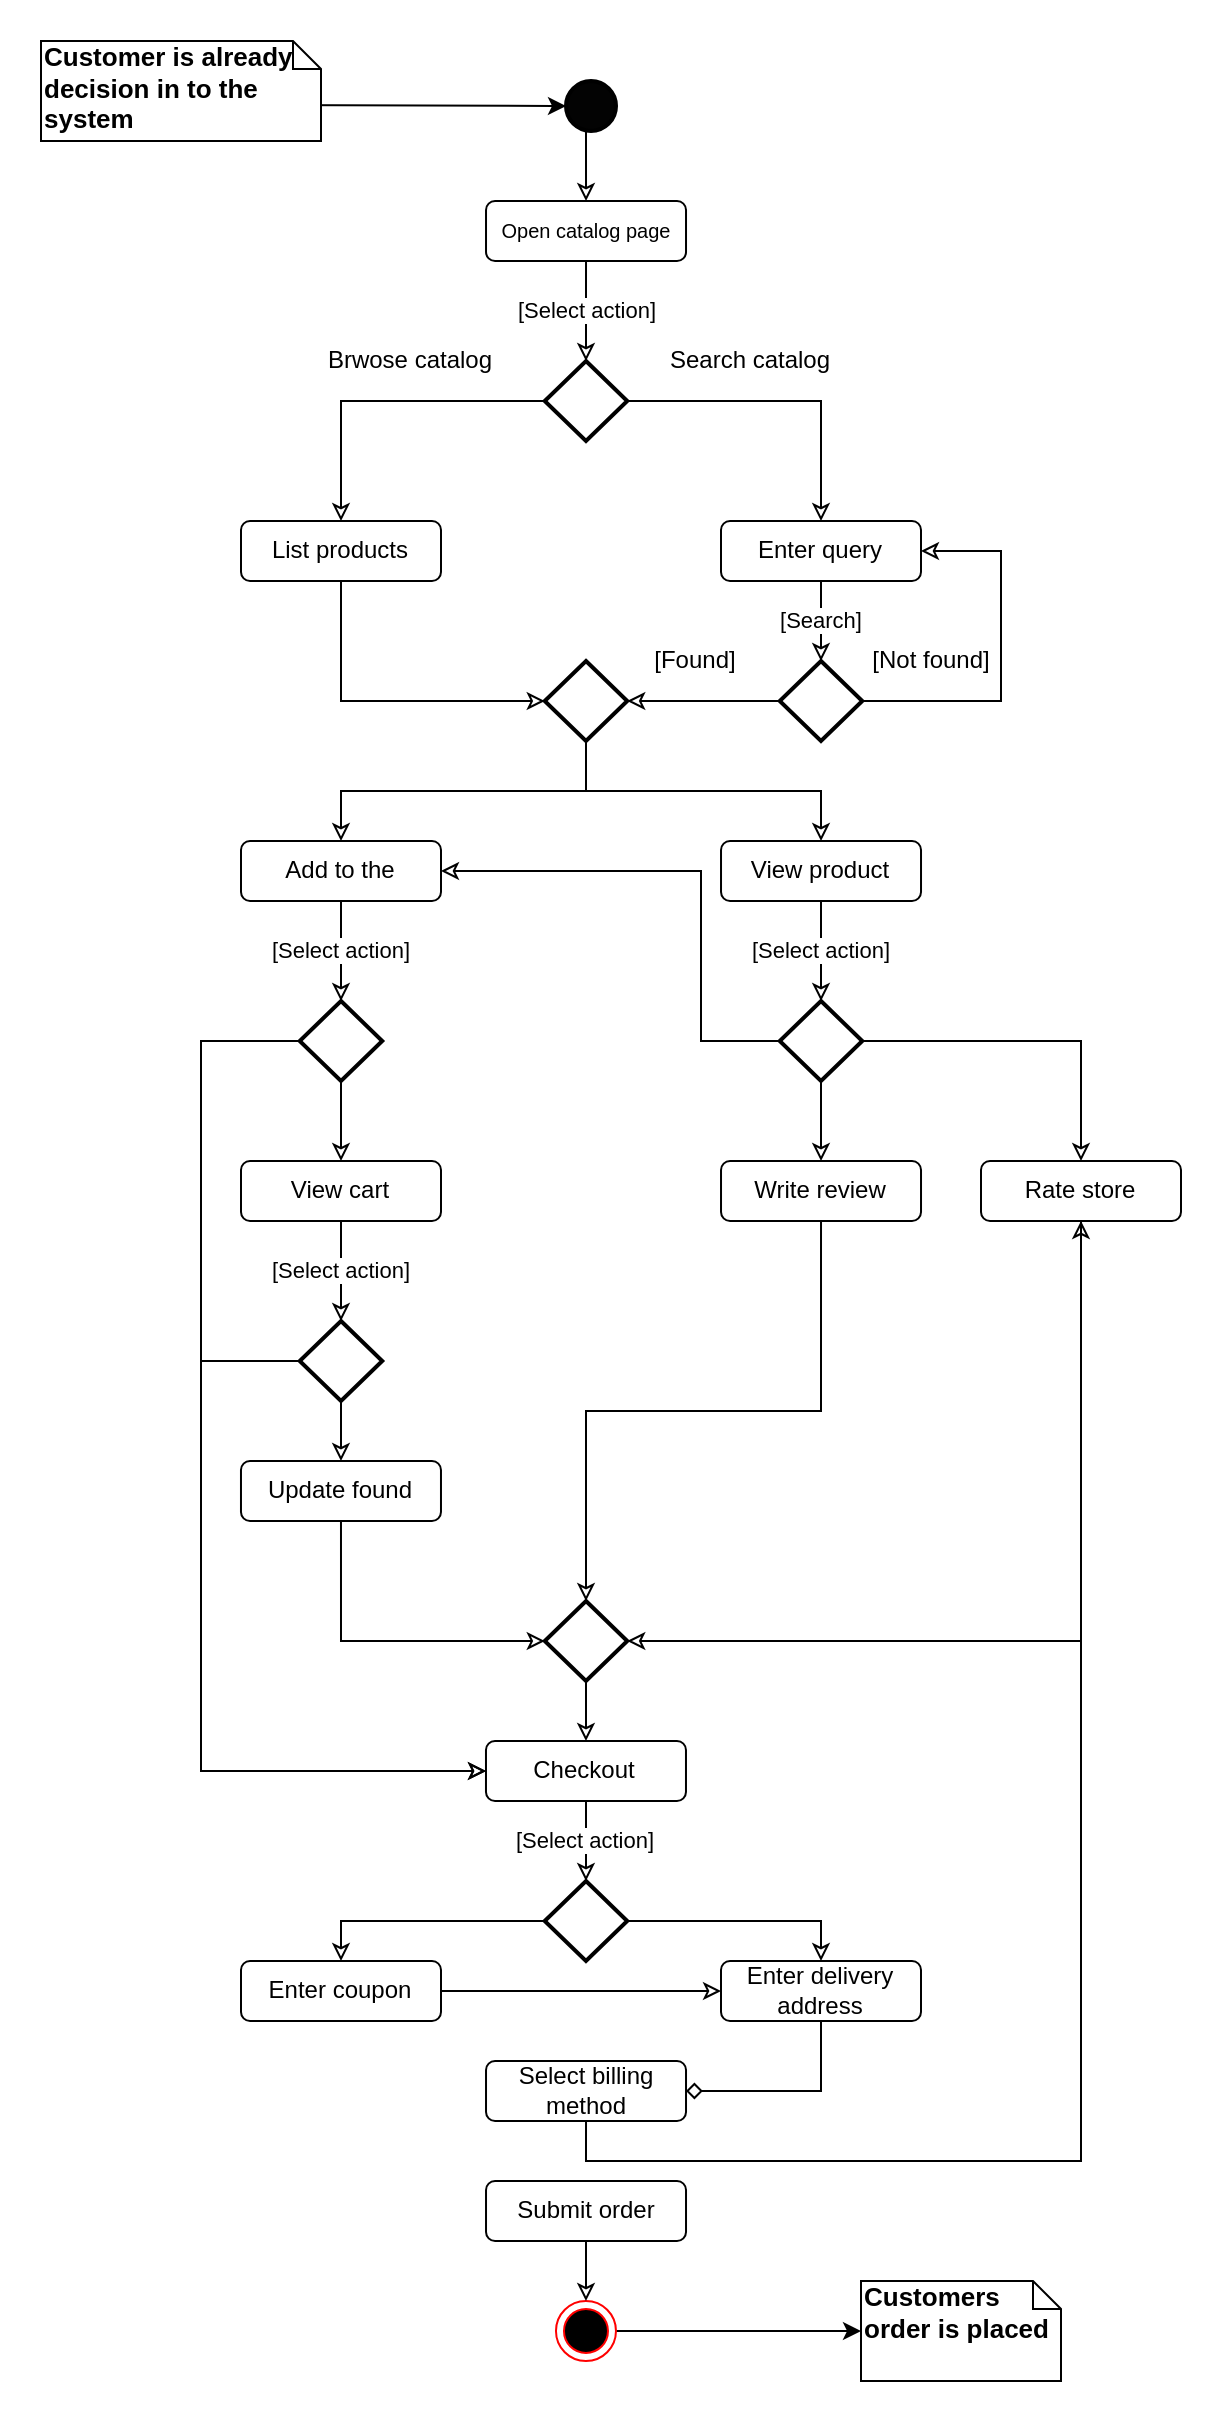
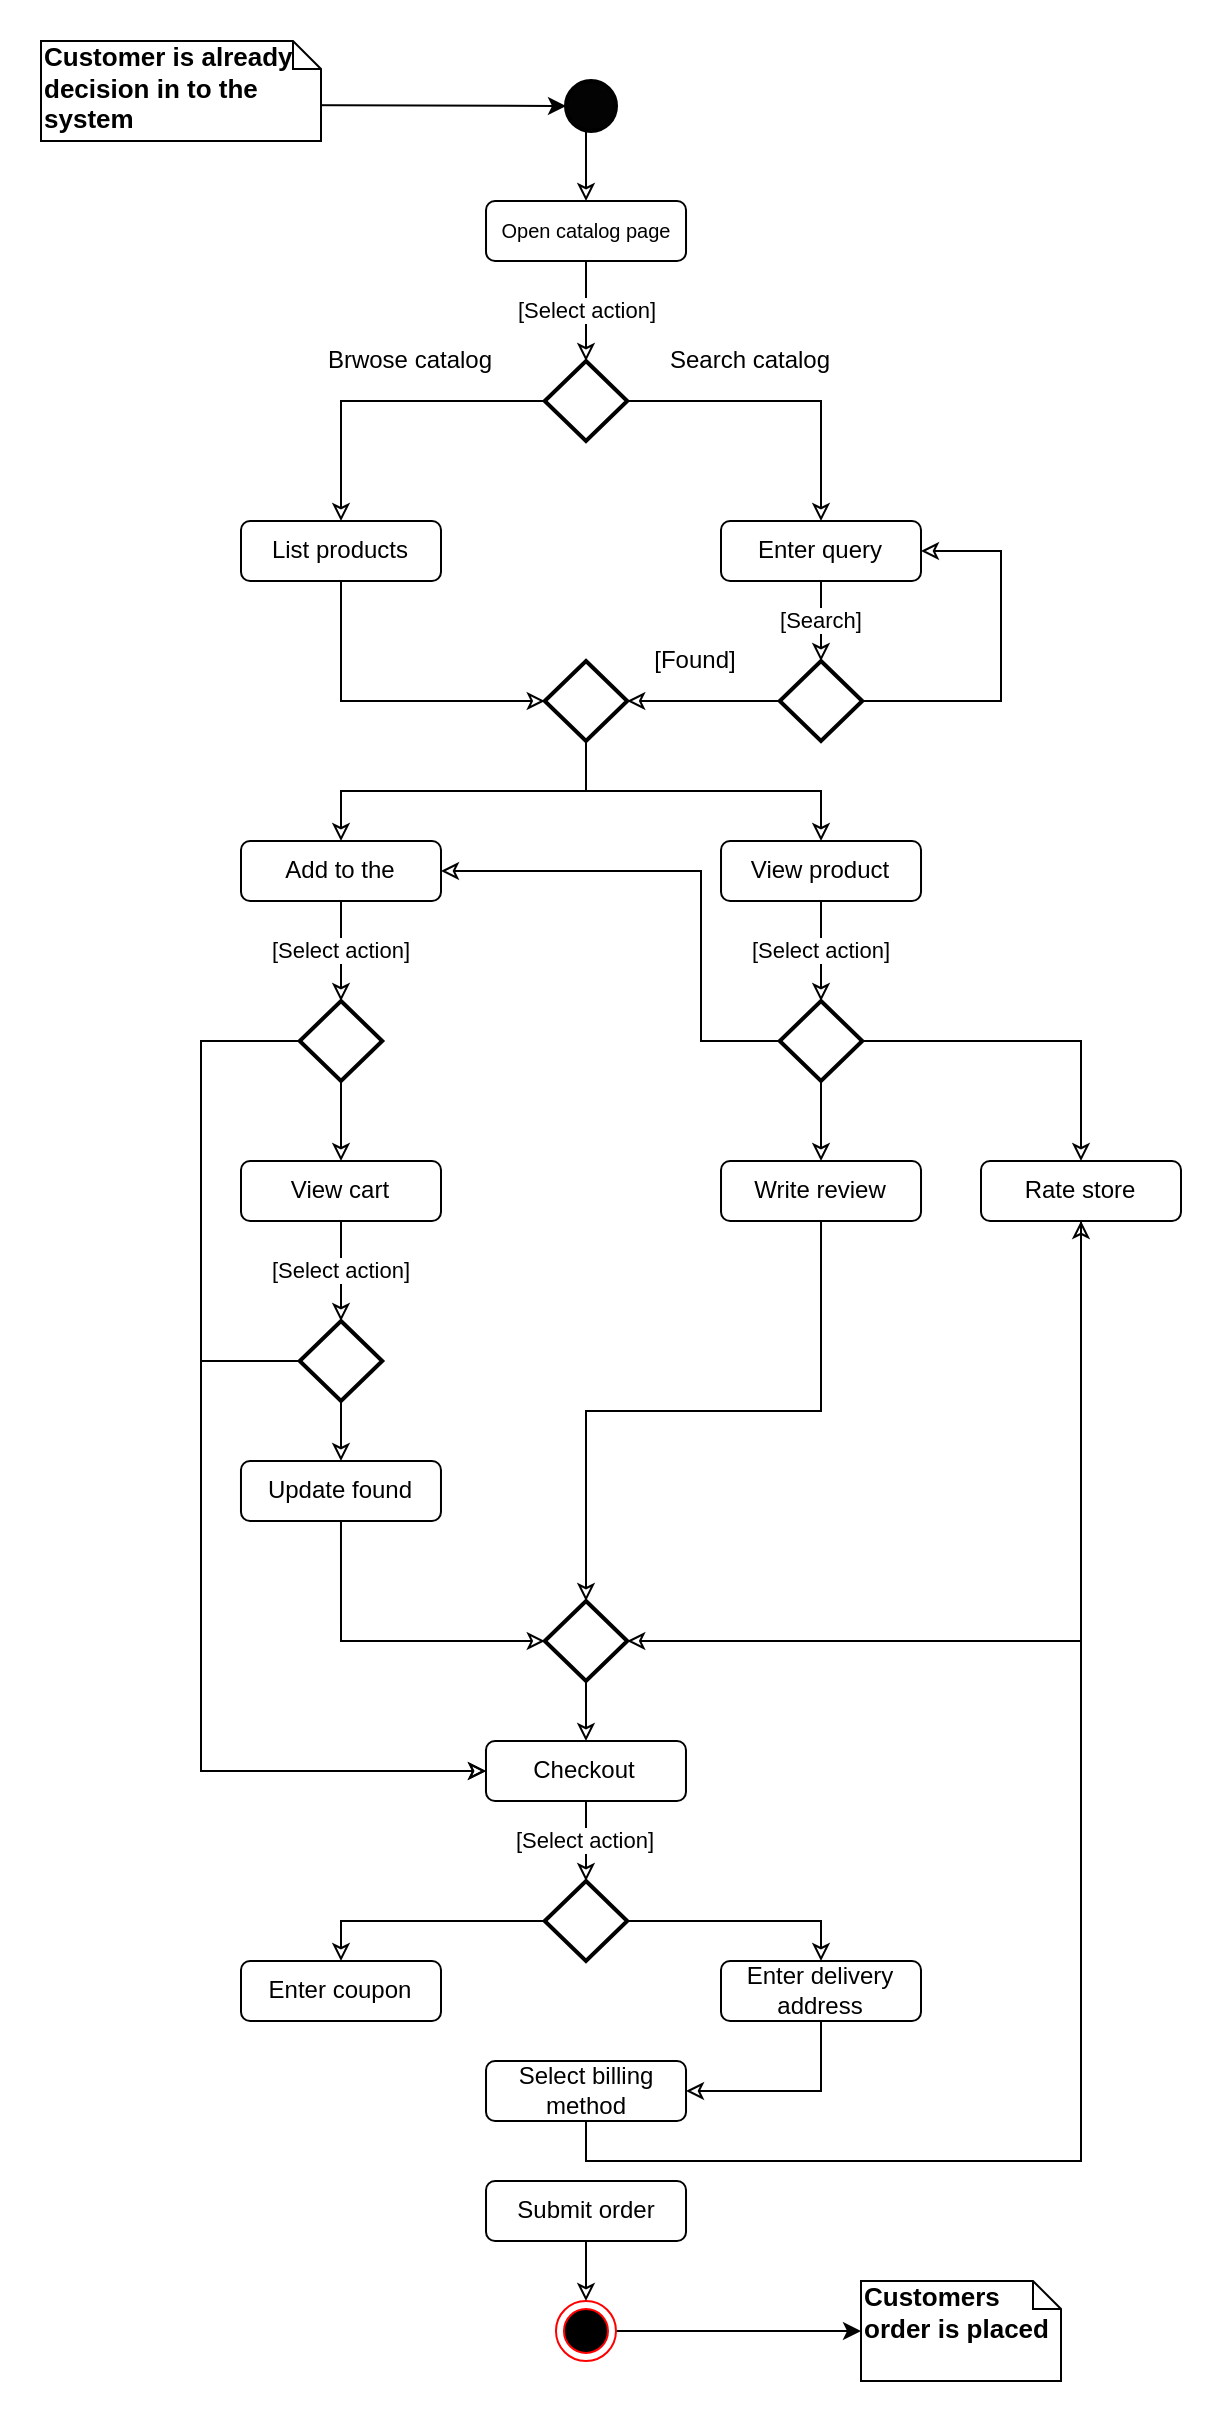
- <mxCell id="23" value="[Not found]" style="text;html=1;strokeColor=none;fillColor=none;align=center;verticalAlign=middle;whiteSpace=wrap;rounded=0;" vertex="1" parent="1"><mxGeometry x="430.63" y="320" width="69.37" height="20" as="geometry" /></mxCell>
- <mxCell id="53" style="edgeStyle=orthogonalEdgeStyle;rounded=0;orthogonalLoop=1;jettySize=auto;html=1;exitX=1;exitY=0.5;exitDx=0;exitDy=0;entryX=0;entryY=0.5;entryDx=0;entryDy=0;endFill=0;" edge="1" parent="1" source="54" target="56"><mxGeometry relative="1" as="geometry" /></mxCell>
- <mxCell id="55" style="edgeStyle=orthogonalEdgeStyle;rounded=0;orthogonalLoop=1;jettySize=auto;html=1;exitX=0.5;exitY=1;exitDx=0;exitDy=0;entryX=1;entryY=0.5;entryDx=0;entryDy=0;endFill=0;endArrow=diamond;" edge="1" parent="1" source="56" target="58"><mxGeometry relative="1" as="geometry" /></mxCell>
+ <mxCell id="55" style="edgeStyle=orthogonalEdgeStyle;rounded=0;orthogonalLoop=1;jettySize=auto;html=1;exitX=0.5;exitY=1;exitDx=0;exitDy=0;entryX=1;entryY=0.5;entryDx=0;entryDy=0;endFill=0;" edge="1" parent="1" source="56" target="58"><mxGeometry relative="1" as="geometry" /></mxCell>
